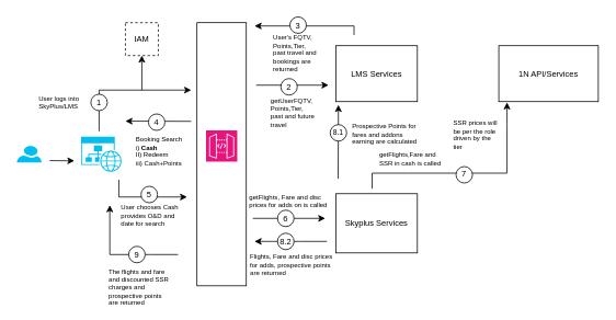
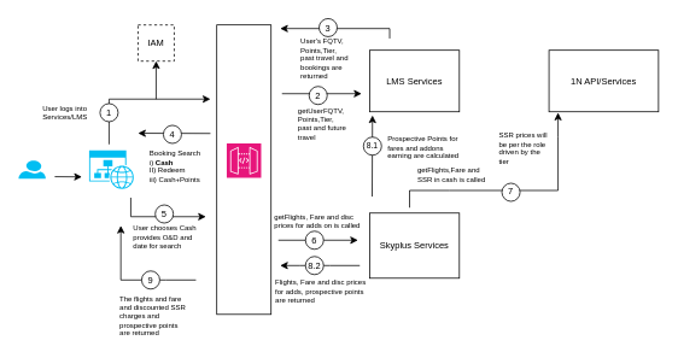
- <mxCell id="16" value="User logs into SkyPlus/LMS" style="text;html=1;strokeColor=none;fillColor=none;align=left;verticalAlign=top;whiteSpace=wrap;rounded=0;fontSize=8;" parent="1" vertex="1"><mxGeometry x="44.5" y="107.5" width="58.5" height="38.5" as="geometry" /></mxCell>
+ <mxCell id="16" value="User logs into Services/LMS" style="text;html=1;strokeColor=none;fillColor=none;align=left;verticalAlign=top;whiteSpace=wrap;rounded=0;fontSize=8;" parent="1" vertex="1"><mxGeometry x="44.5" y="107.5" width="58.5" height="38.5" as="geometry" /></mxCell>
